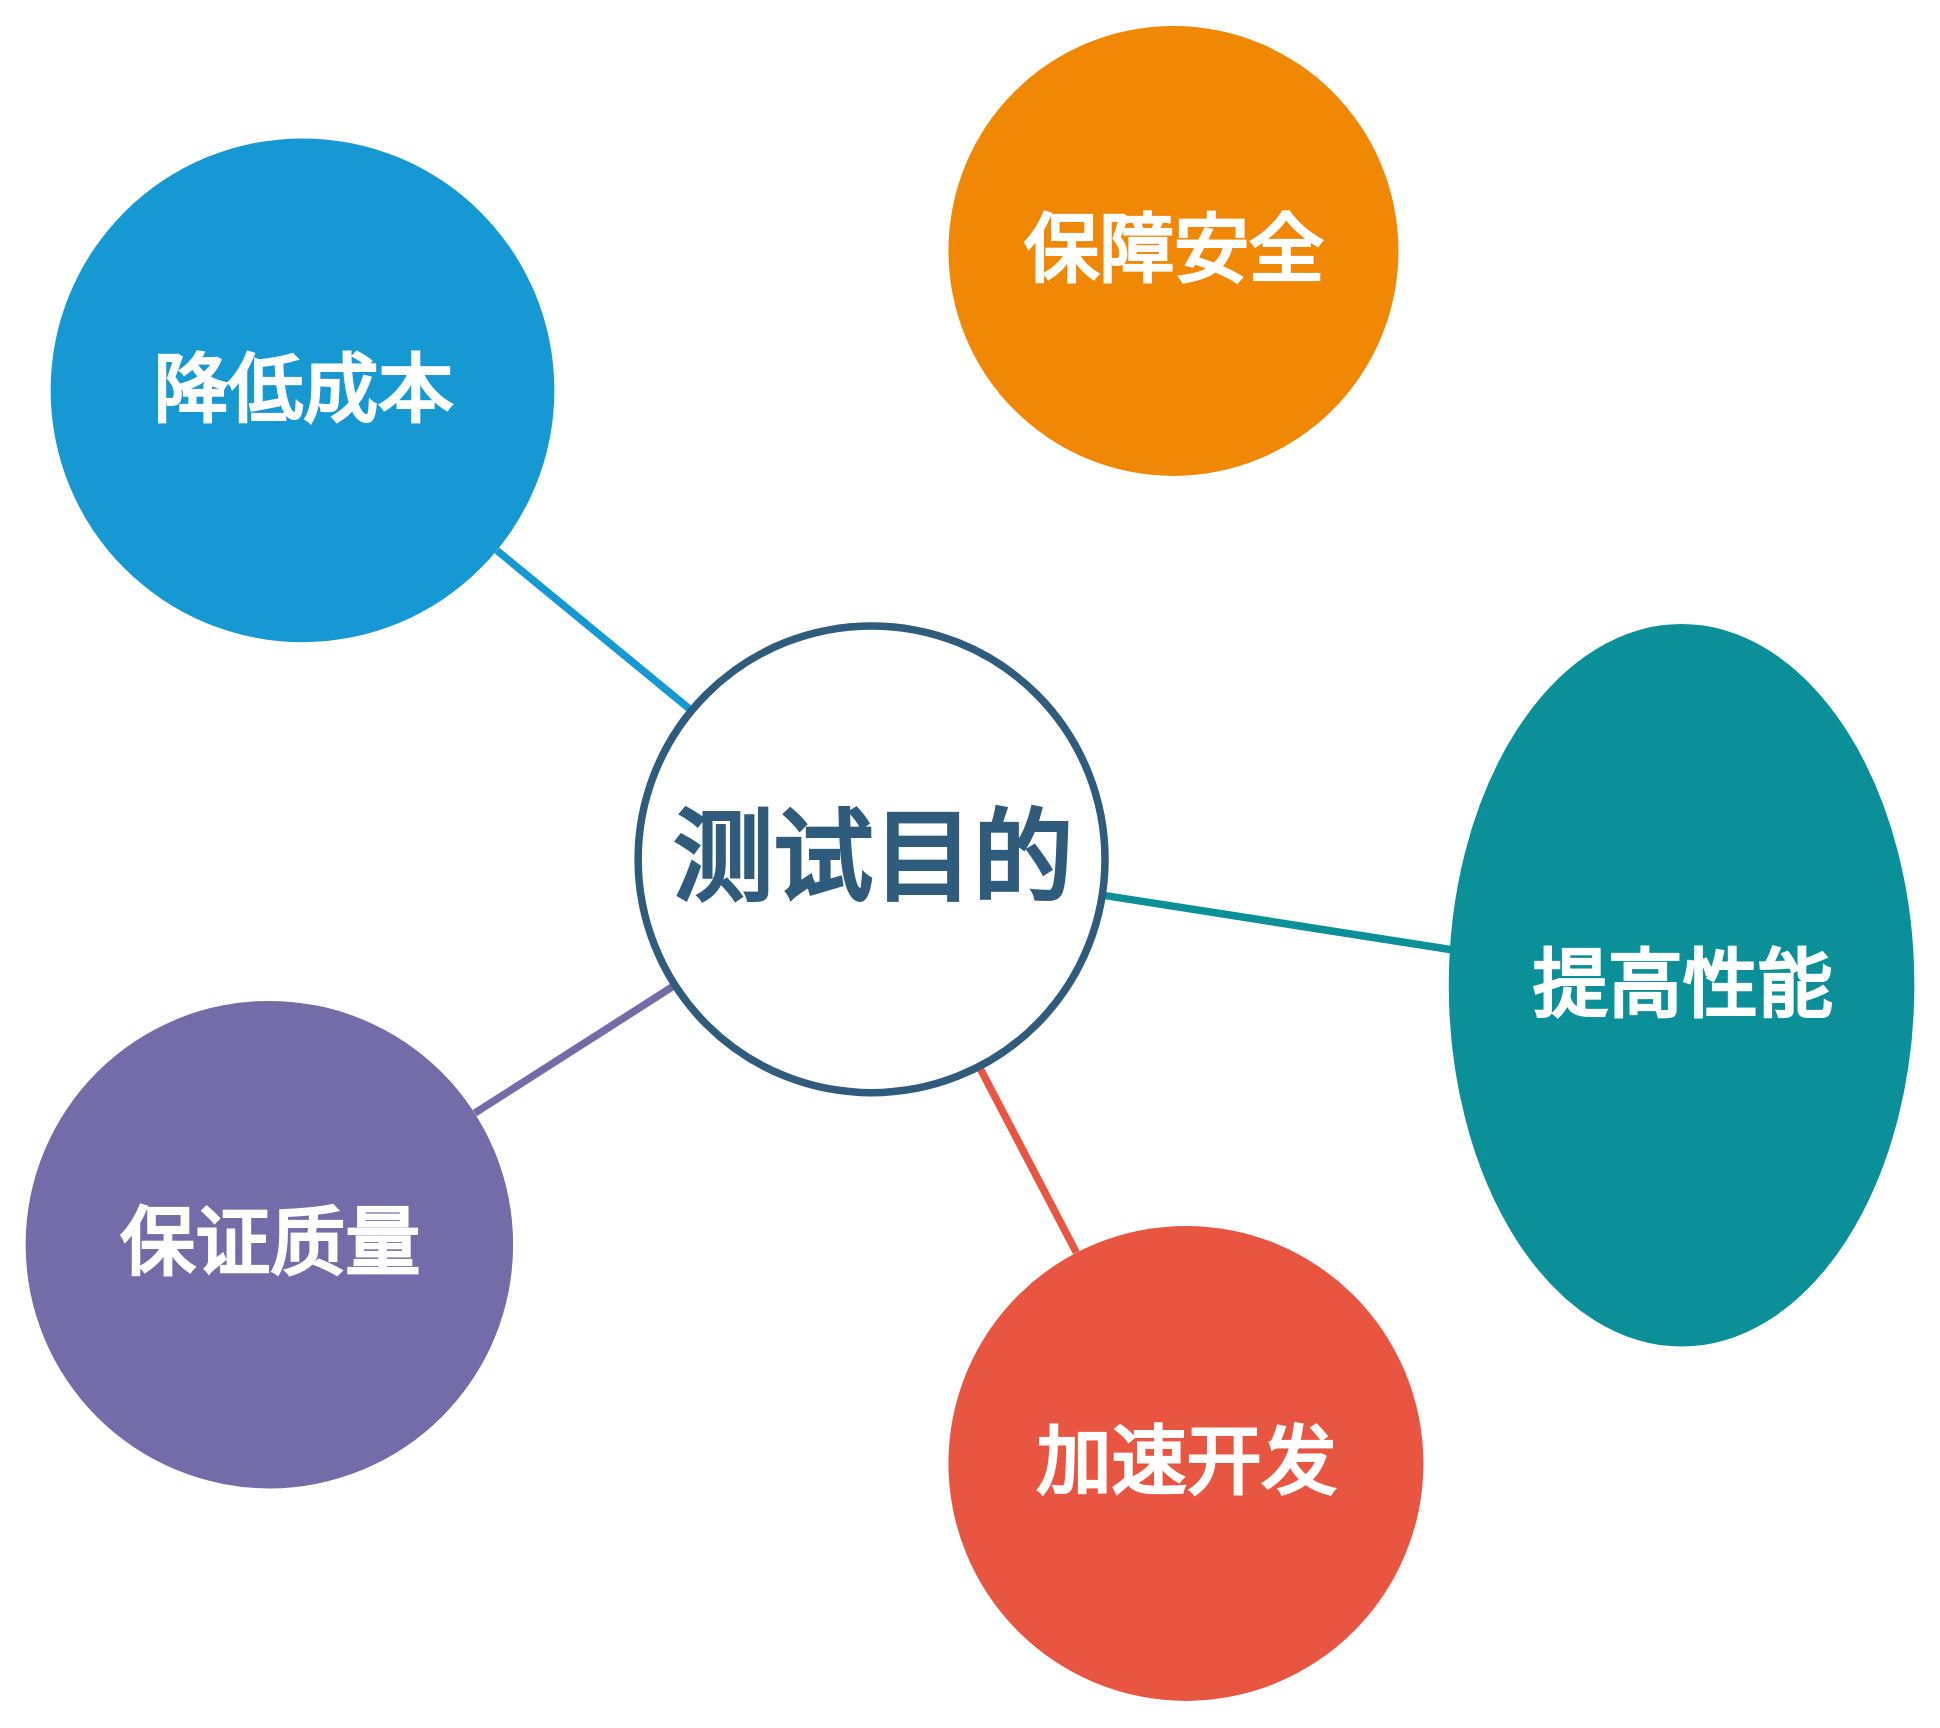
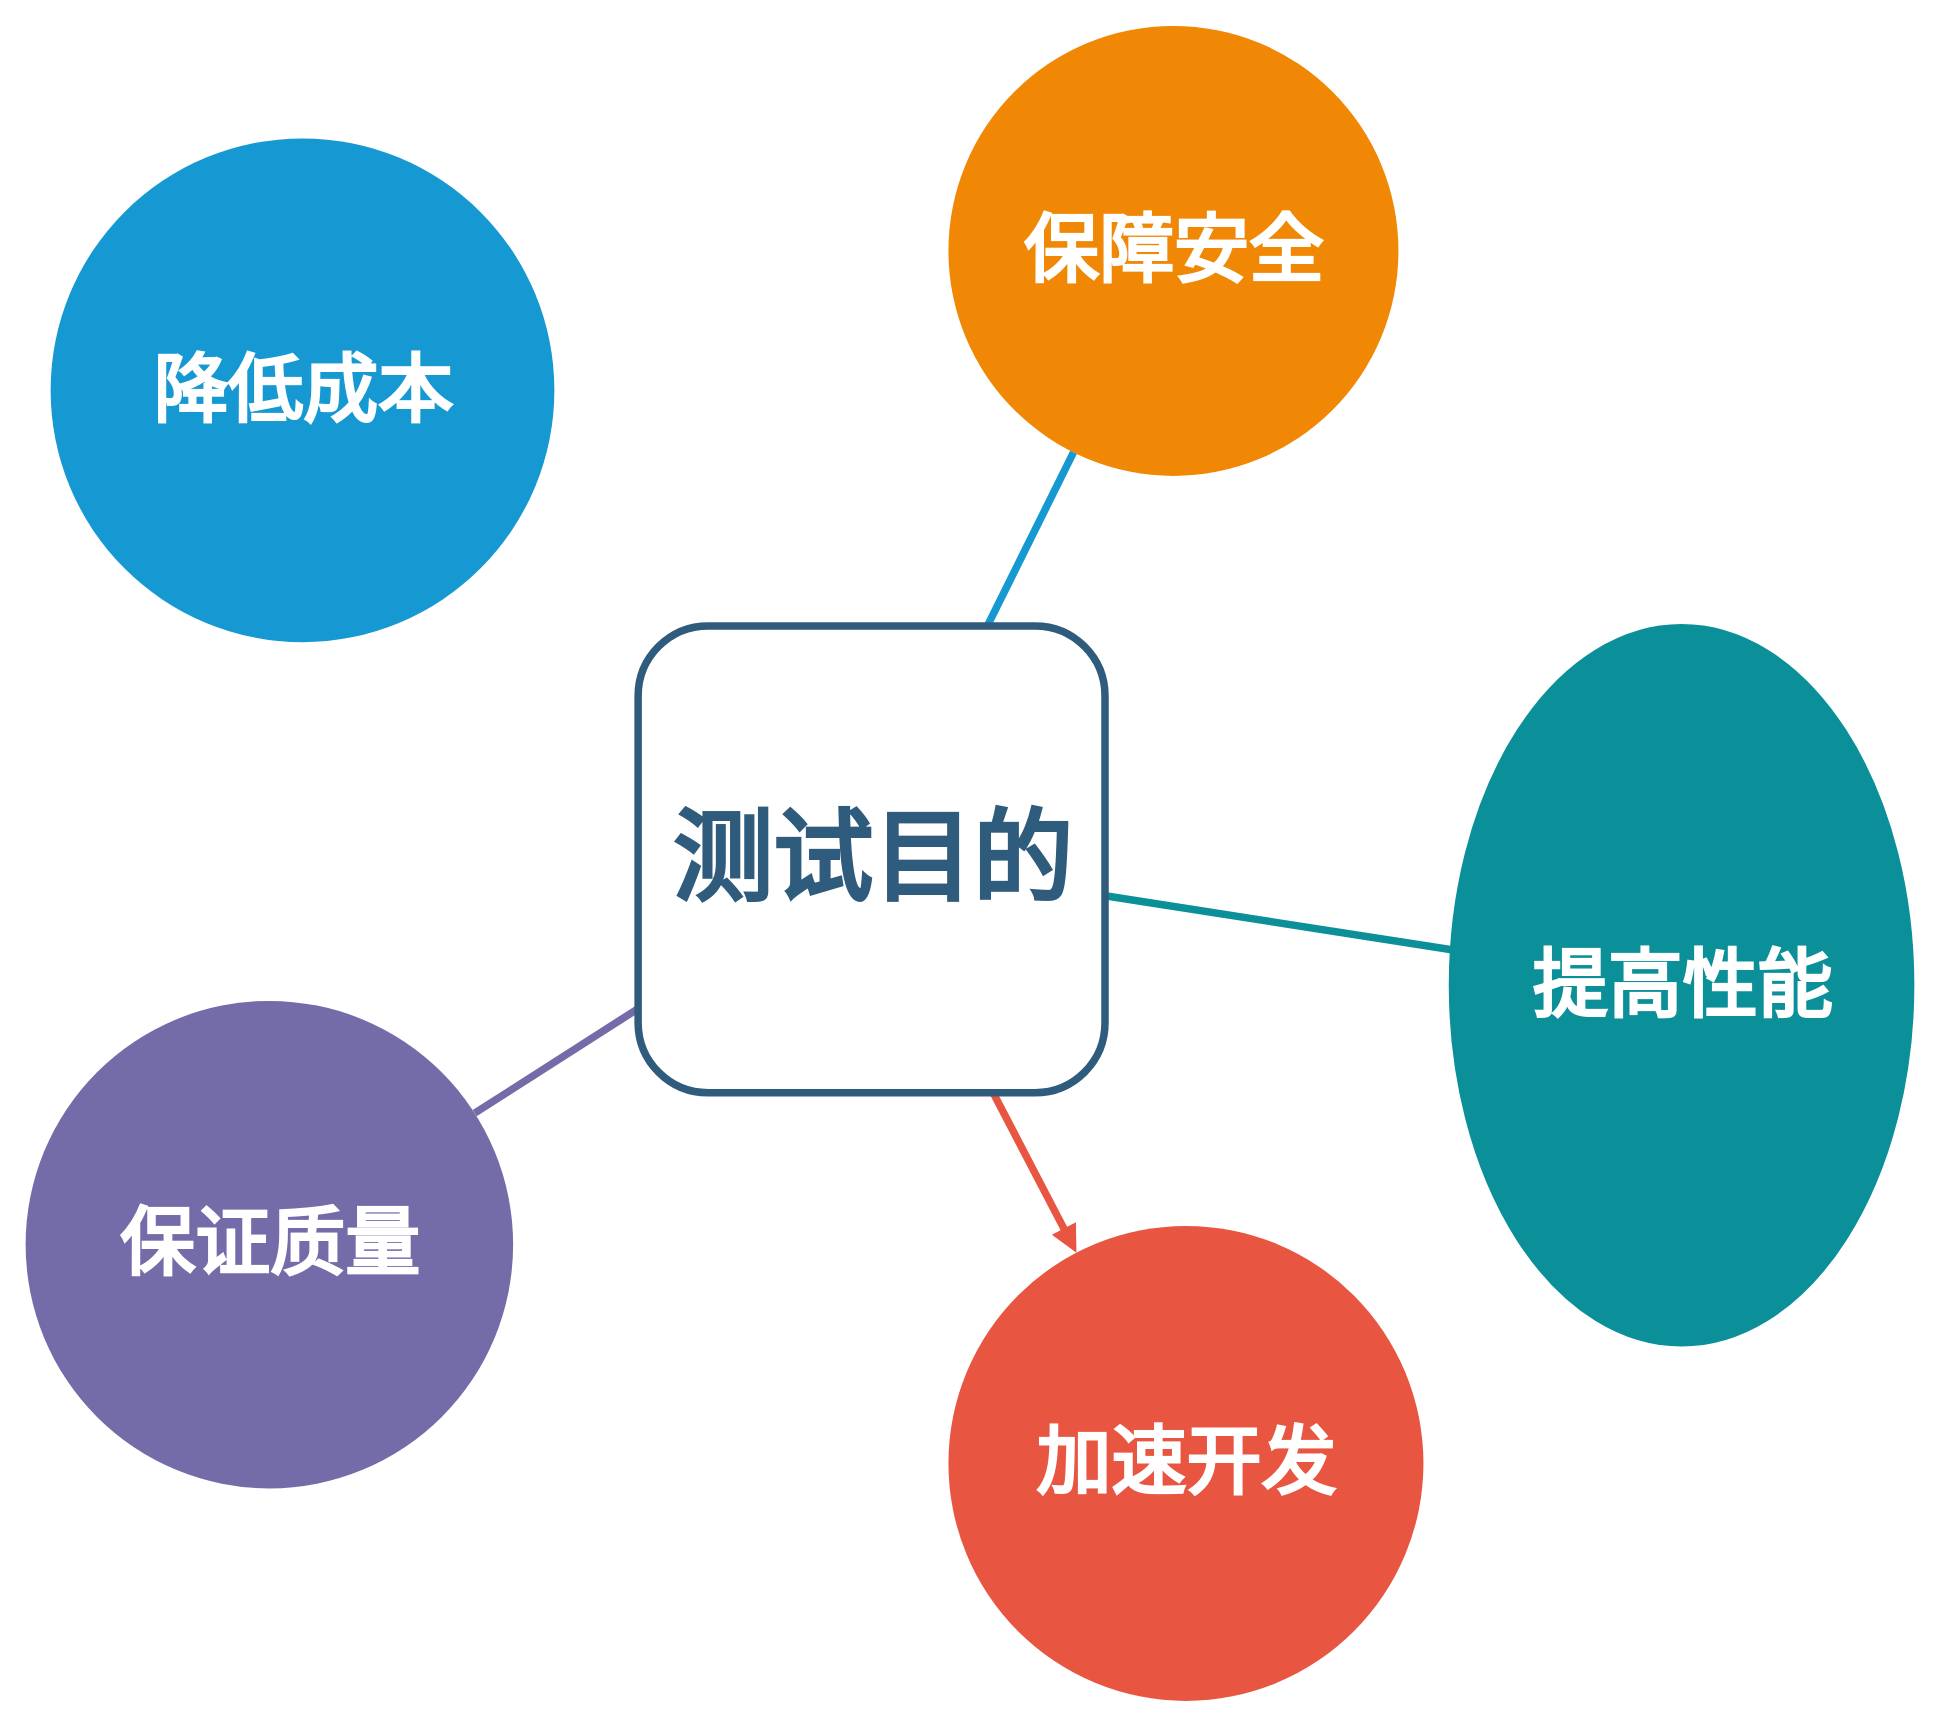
- <mxCell id="6" style="endArrow=none;strokeWidth=6;strokeColor=#1699D3;html=1;" parent="1" source="10" target="2" edge="1"><mxGeometry relative="1" as="geometry" /></mxCell>
+ <mxCell id="6" style="endArrow=none;strokeWidth=6;strokeColor=#1699D3;html=1;" parent="1" source="10" target="3" edge="1"><mxGeometry relative="1" as="geometry" /></mxCell>
- <mxCell id="10" value="&lt;font style=&quot;font-size: 80px;&quot;&gt;测试目的&lt;/font&gt;" style="ellipse;whiteSpace=wrap;html=1;shadow=0;fontFamily=Helvetica;fontSize=30;fontColor=#2F5B7C;align=center;strokeColor=#2F5B7C;strokeWidth=6;fillColor=#FFFFFF;fontStyle=1;gradientColor=none;" parent="1" vertex="1"><mxGeometry x="510" y="500" width="373.5" height="373.5" as="geometry" /></mxCell>
+ <mxCell id="10" value="&lt;font style=&quot;font-size: 80px;&quot;&gt;测试目的&lt;/font&gt;" style="whiteSpace=wrap;html=1;shadow=0;fontFamily=Helvetica;fontSize=30;fontColor=#2F5B7C;align=center;strokeColor=#2F5B7C;strokeWidth=6;fillColor=#FFFFFF;fontStyle=1;gradientColor=none;rounded=1;" parent="1" vertex="1"><mxGeometry x="510" y="500" width="373.5" height="373.5" as="geometry" /></mxCell>
- <mxCell id="9" value="" style="edgeStyle=none;endArrow=none;strokeWidth=6;strokeColor=#E85642;html=1;" parent="1" source="10" target="5" edge="1"><mxGeometry x="181" y="226.5" width="100" height="100" as="geometry"><mxPoint x="-219" y="206.5" as="sourcePoint" /><mxPoint x="-119" y="106.5" as="targetPoint" /></mxGeometry></mxCell>
+ <mxCell id="9" value="" style="edgeStyle=none;endArrow=block;strokeWidth=6;strokeColor=#E85642;html=1;" parent="1" source="10" target="5" edge="1"><mxGeometry x="181" y="226.5" width="100" height="100" as="geometry"><mxPoint x="-219" y="206.5" as="sourcePoint" /><mxPoint x="-119" y="106.5" as="targetPoint" /></mxGeometry></mxCell>
